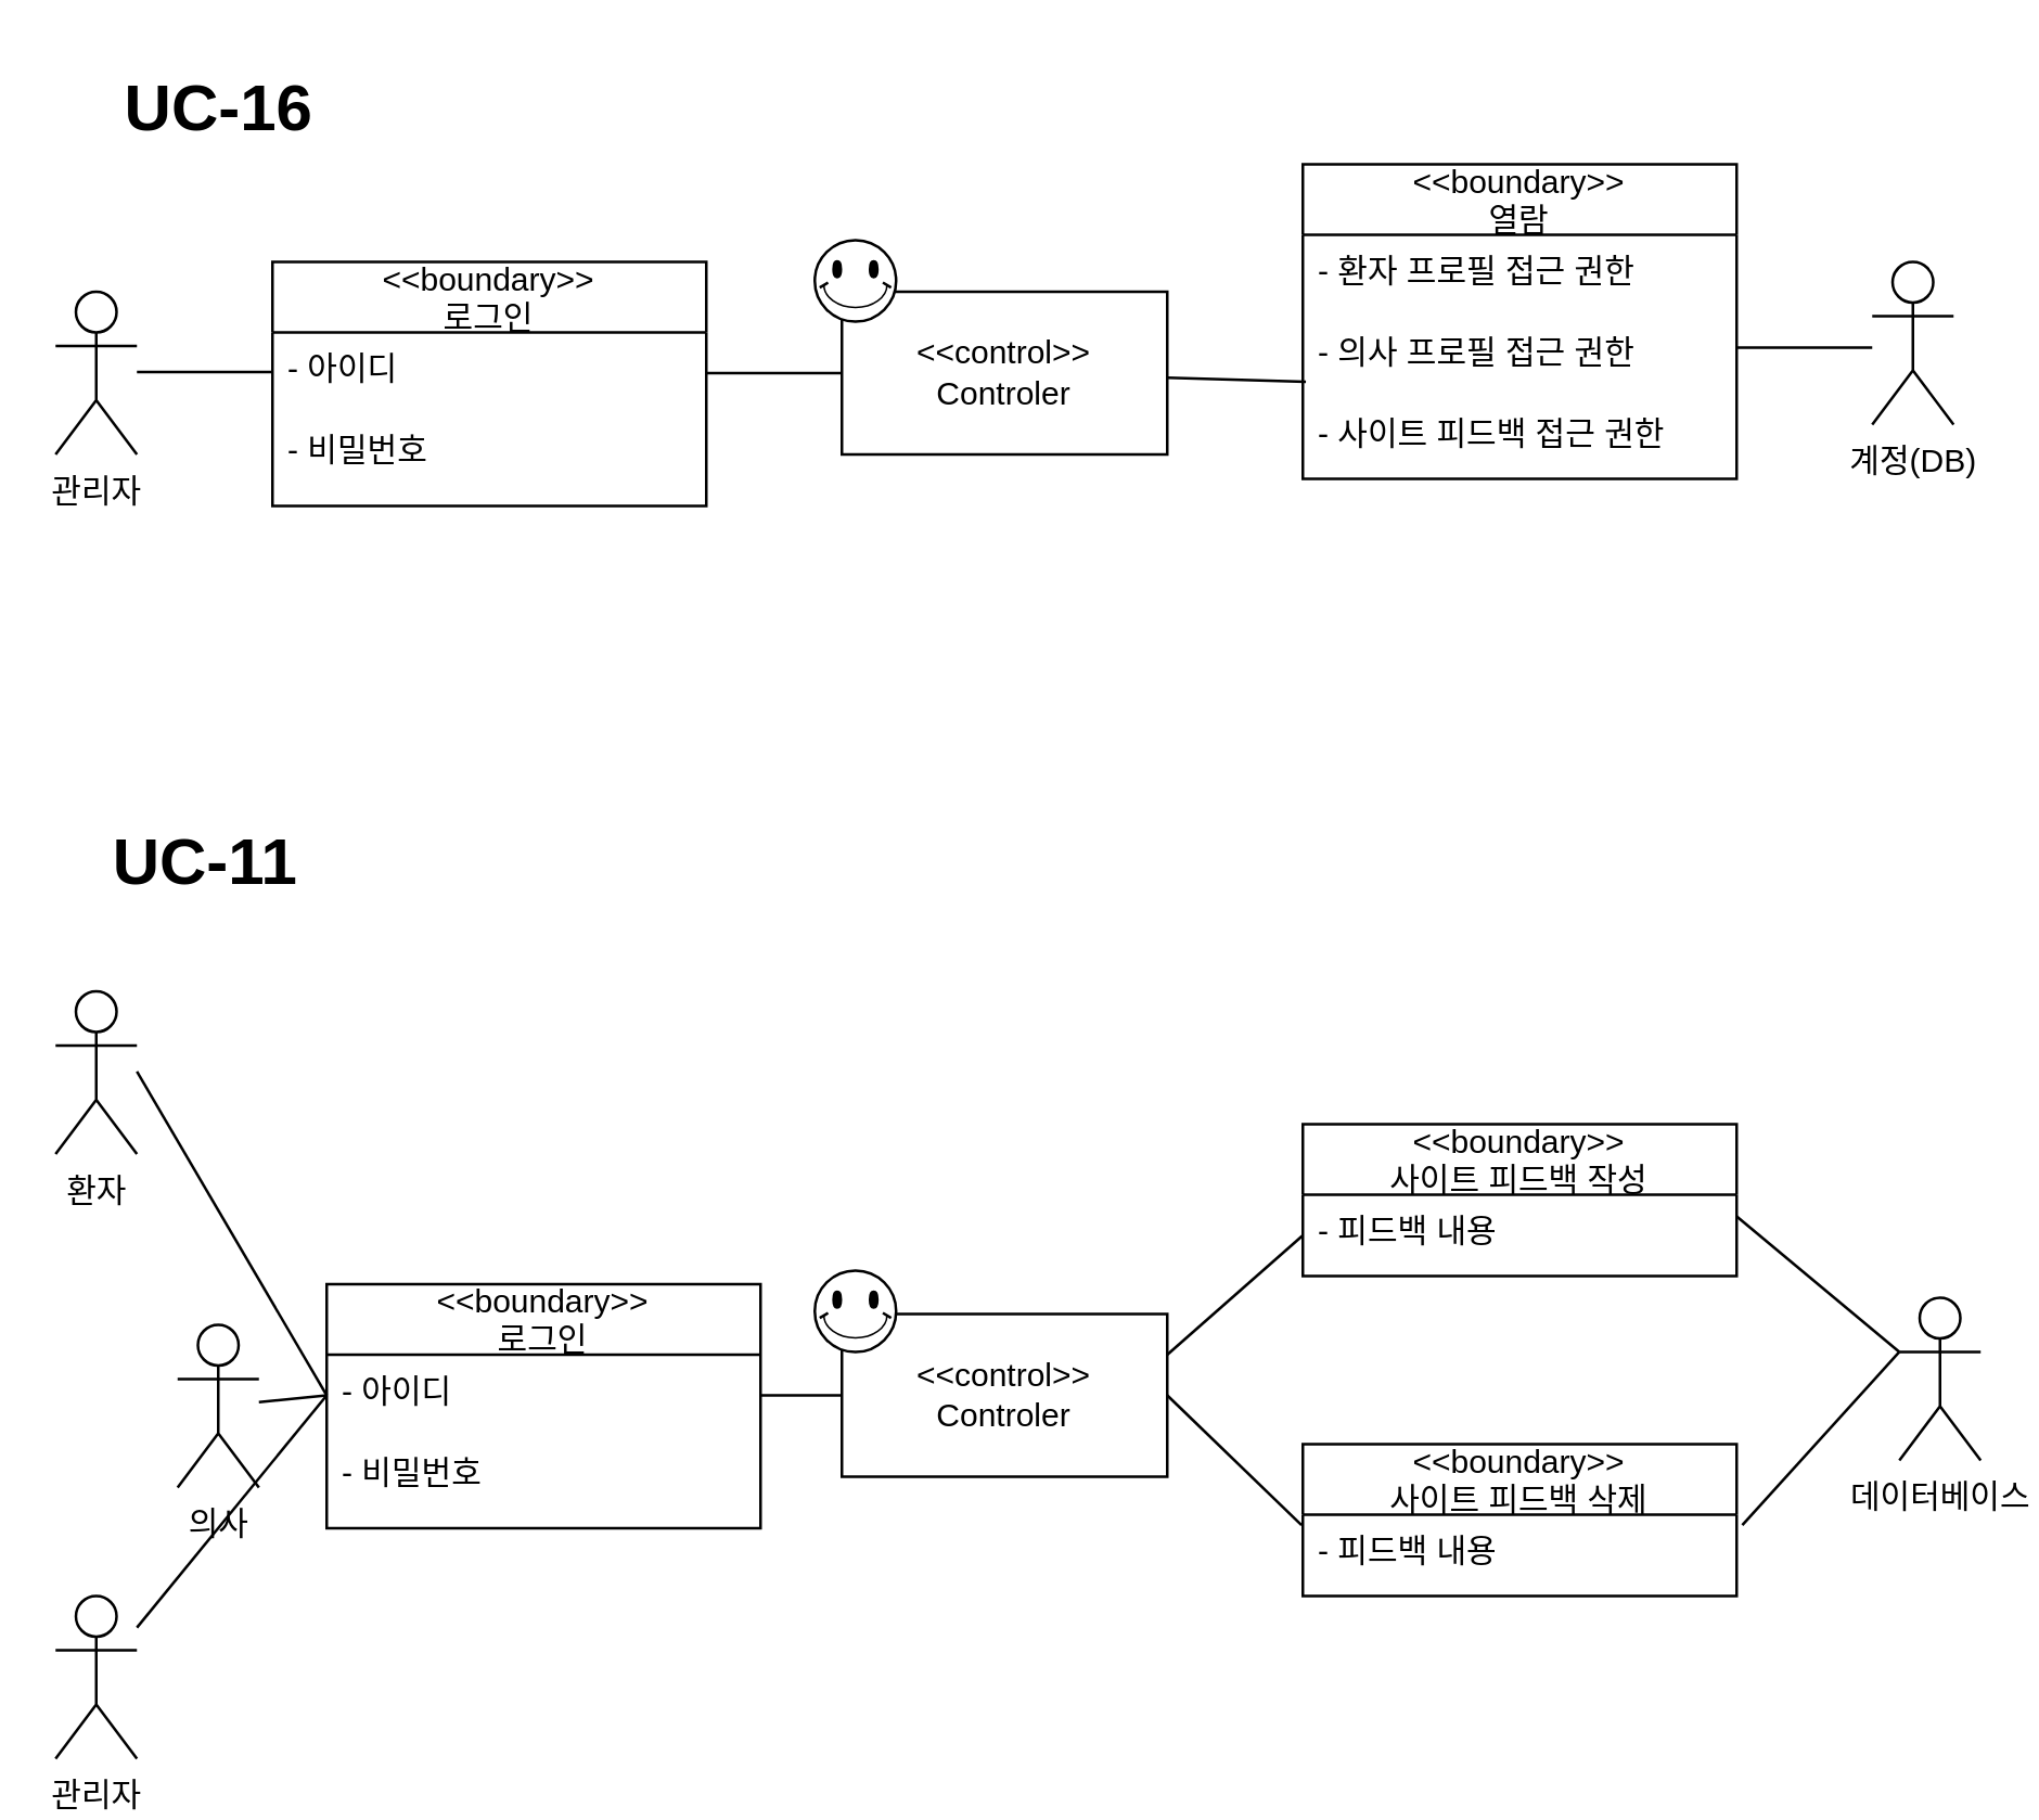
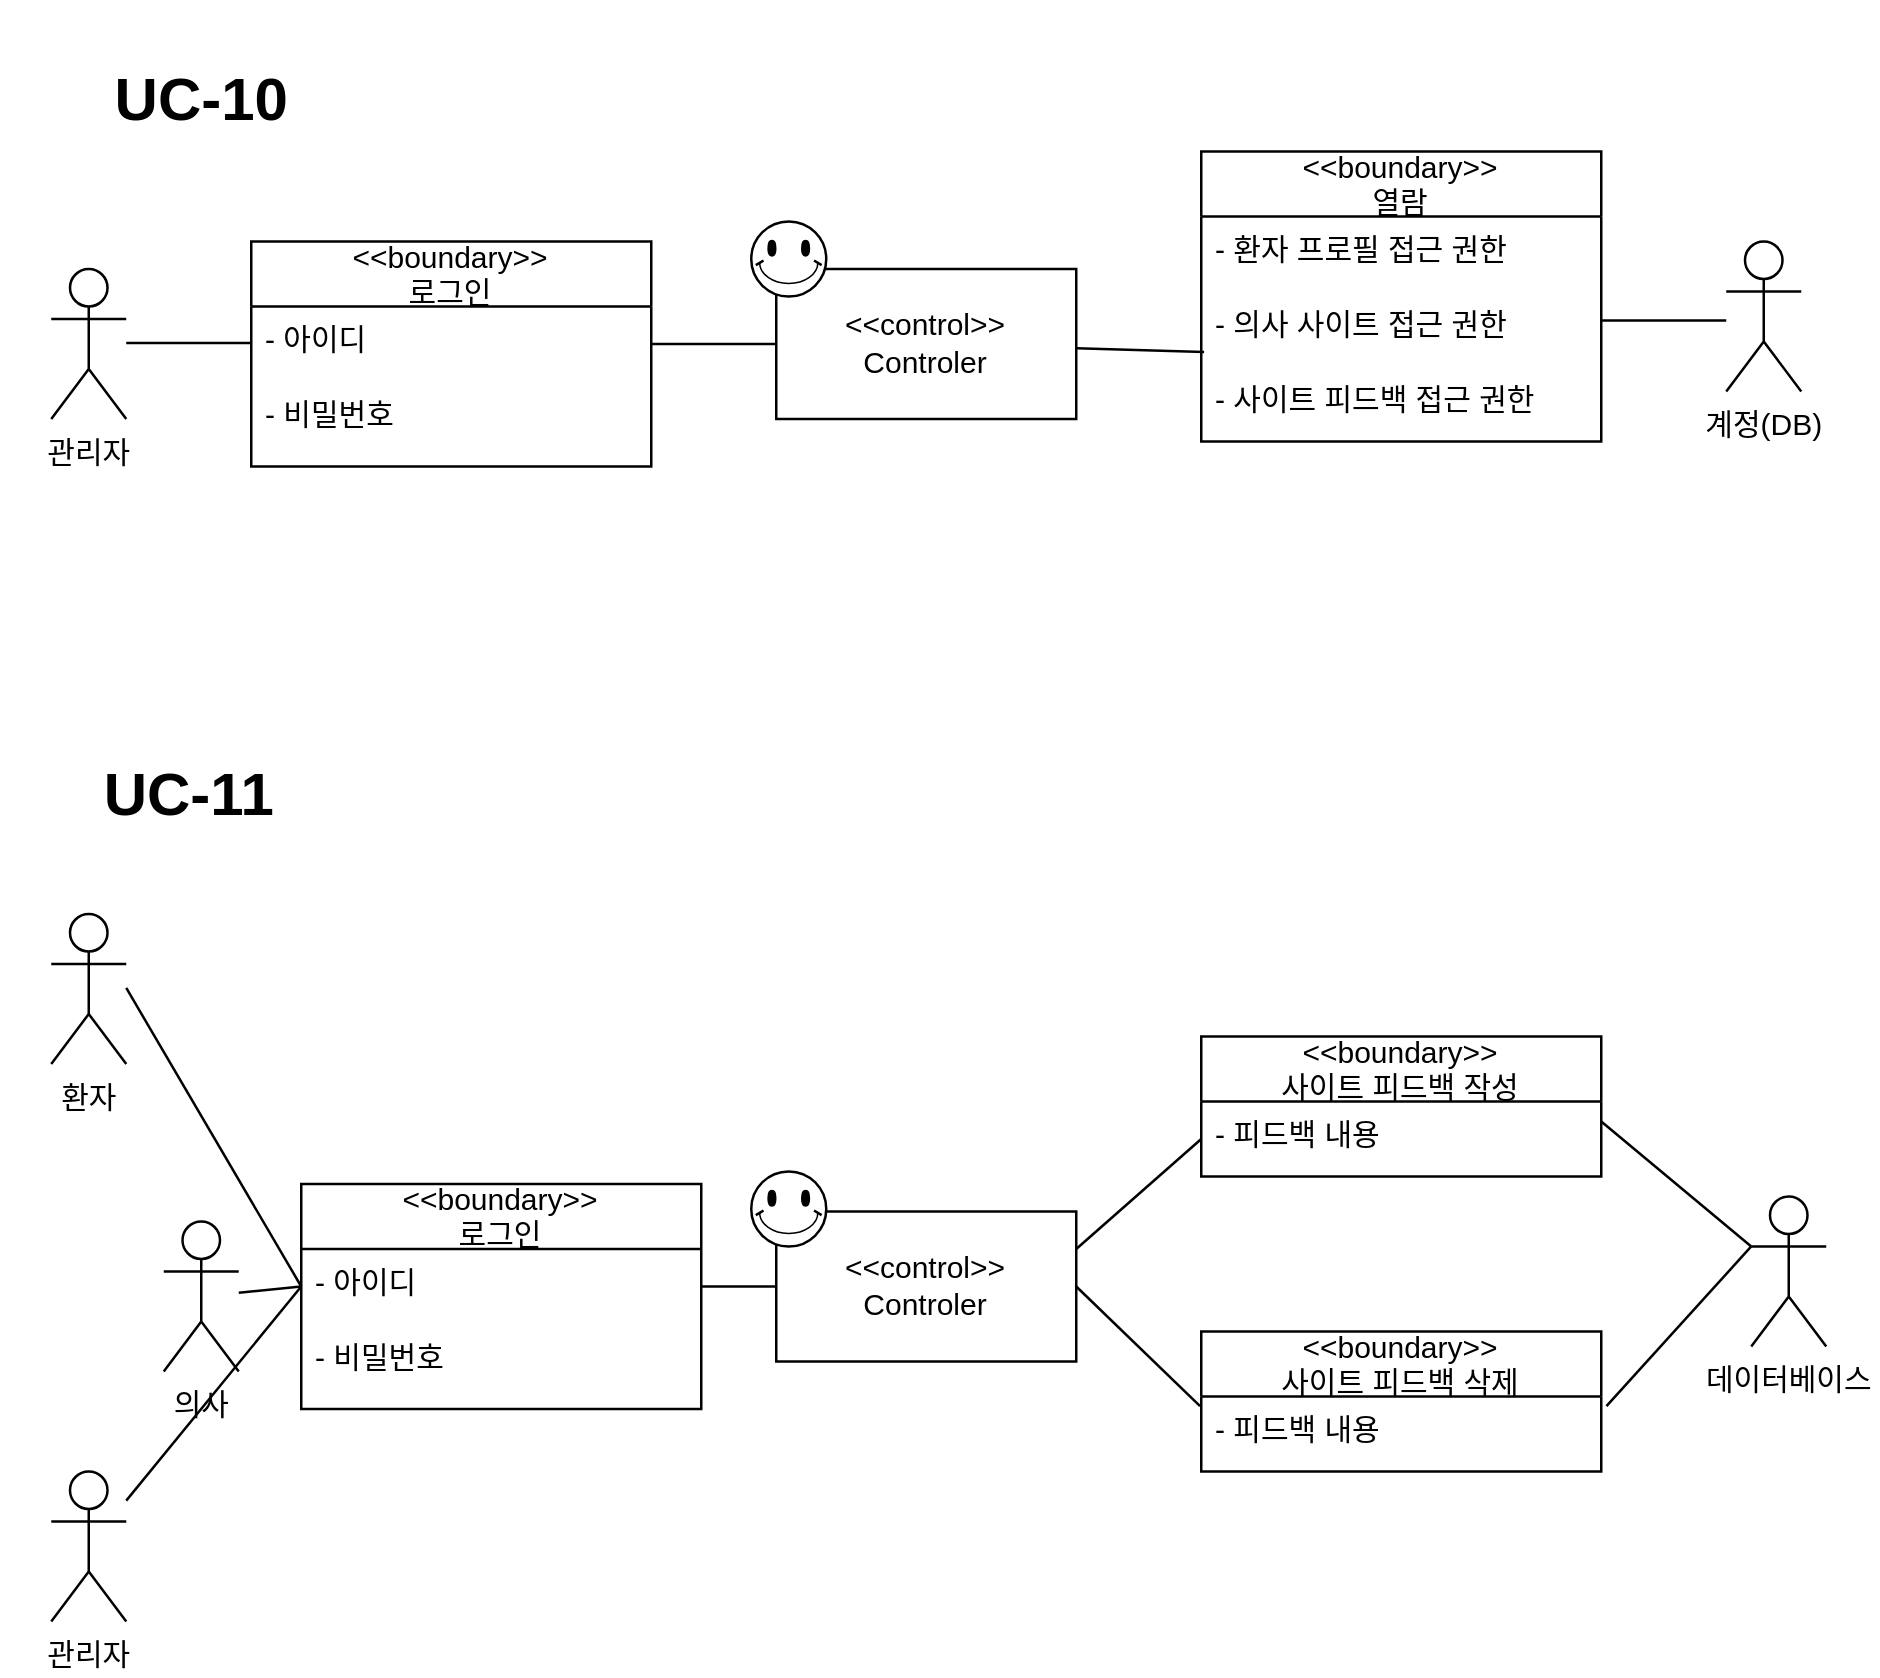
- <mxCell id="30" value="UC-16" style="text;strokeColor=none;fillColor=none;html=1;fontSize=24;fontStyle=1;verticalAlign=middle;align=center;" vertex="1" parent="1"><mxGeometry x="30" y="20" width="100" height="40" as="geometry" /></mxCell>
+ <mxCell id="30" value="UC-10" style="text;strokeColor=none;fillColor=none;html=1;fontSize=24;fontStyle=1;verticalAlign=middle;align=center;" vertex="1" parent="1"><mxGeometry x="30" y="20" width="100" height="40" as="geometry" /></mxCell>
- <mxCell id="9" value="- 의사 프로필 접근 권한" style="text;strokeColor=none;fillColor=none;spacingLeft=4;spacingRight=4;overflow=hidden;rotatable=0;points=[[0,0.5],[1,0.5]];portConstraint=eastwest;fontSize=12;" vertex="1" parent="7"><mxGeometry y="56" width="160" height="30" as="geometry" /></mxCell>
+ <mxCell id="9" value="- 의사 사이트 접근 권한" style="text;strokeColor=none;fillColor=none;spacingLeft=4;spacingRight=4;overflow=hidden;rotatable=0;points=[[0,0.5],[1,0.5]];portConstraint=eastwest;fontSize=12;" vertex="1" parent="7"><mxGeometry y="56" width="160" height="30" as="geometry" /></mxCell>
